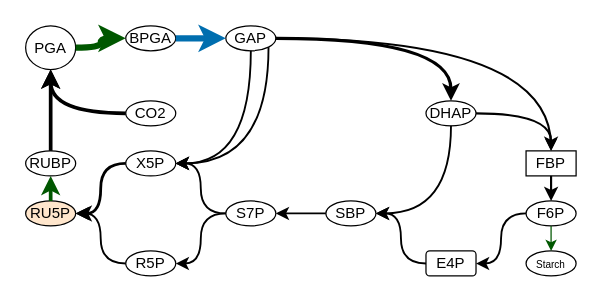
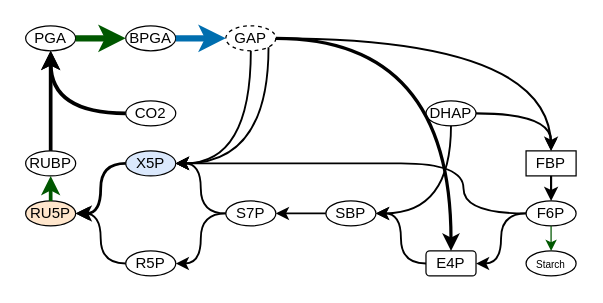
- <mxCell id="4" value="GAP" style="ellipse;whiteSpace=wrap;html=1;strokeColor=#000000;strokeWidth=1;" parent="1" vertex="1"><mxGeometry x="180" y="20" width="40" height="20" as="geometry" /></mxCell>
+ <mxCell id="4" value="GAP" style="ellipse;whiteSpace=wrap;html=1;strokeColor=#000000;strokeWidth=1;dashed=1;" parent="1" vertex="1"><mxGeometry x="180" y="20" width="40" height="20" as="geometry" /></mxCell>
- <mxCell id="2" value="PGA" style="ellipse;whiteSpace=wrap;html=1;strokeColor=#000000;strokeWidth=1;" parent="1" vertex="1"><mxGeometry x="20" y="20" width="40" height="35" as="geometry" /></mxCell>
+ <mxCell id="2" value="PGA" style="ellipse;whiteSpace=wrap;html=1;strokeColor=#000000;strokeWidth=1;" parent="1" vertex="1"><mxGeometry x="20" y="20" width="40" height="20" as="geometry" /></mxCell>
- <mxCell id="20" value="" style="edgeStyle=orthogonalEdgeStyle;curved=1;rounded=0;orthogonalLoop=1;jettySize=auto;html=1;exitX=1;exitY=0.5;exitDx=0;exitDy=0;strokeWidth=2.558;strokeColor=#000000" parent="1" source="4" target="5" edge="1"><mxGeometry x="40" y="50" as="geometry" /></mxCell>
+ <mxCell id="20" value="" style="edgeStyle=orthogonalEdgeStyle;curved=1;rounded=0;orthogonalLoop=1;jettySize=auto;html=1;exitX=1;exitY=0.5;exitDx=0;exitDy=0;strokeWidth=2.558;strokeColor=#000000;" parent="1" source="4" target="14" edge="1"><mxGeometry x="40" y="50" as="geometry" /></mxCell>
- <mxCell id="13" value="X5P" style="ellipse;whiteSpace=wrap;html=1;strokeColor=#000000;strokeWidth=1;" parent="1" vertex="1"><mxGeometry x="100" y="120" width="40" height="20" as="geometry" /></mxCell>
+ <mxCell id="13" value="X5P" style="ellipse;whiteSpace=wrap;html=1;strokeColor=#000000;strokeWidth=1;fillColor=#dae8fc;" parent="1" vertex="1"><mxGeometry x="100" y="120" width="40" height="20" as="geometry" /></mxCell>
+ <mxCell id="31" value="" style="edgeStyle=orthogonalEdgeStyle;curved=1;rounded=0;orthogonalLoop=1;jettySize=auto;html=1;exitX=0;exitY=0.5;exitDx=0;exitDy=0;strokeColor=#000000;entryX=1;entryY=0.5;entryDx=0;entryDy=0;strokeWidth=1.494" parent="1" source="10" target="13" edge="1"><mxGeometry x="40" y="50" as="geometry"><Array as="points"><mxPoint x="370" y="170" /><mxPoint x="370" y="130" /><mxPoint x="270" y="130" /></Array><mxPoint x="180" y="130" as="targetPoint" /></mxGeometry></mxCell>
